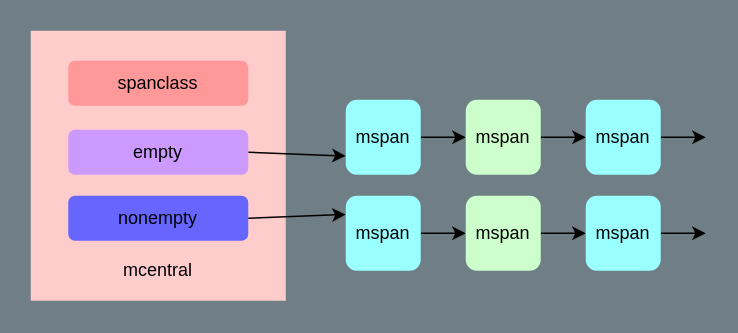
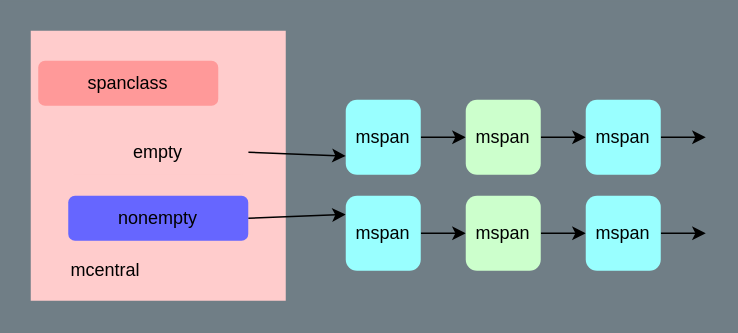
- <mxCell id="10" value="spanclass" style="rounded=1;whiteSpace=wrap;html=1;shadow=0;strokeColor=none;fillColor=#FF9999;" vertex="1" parent="1"><mxGeometry x="45" y="40" width="120" height="30" as="geometry" /></mxCell>
+ <mxCell id="10" value="spanclass" style="rounded=1;whiteSpace=wrap;html=1;shadow=0;strokeColor=none;fillColor=#FF9999;" vertex="1" parent="1"><mxGeometry x="25" y="40" width="120" height="30" as="geometry" /></mxCell>
- <mxCell id="12" value="empty" style="rounded=1;whiteSpace=wrap;html=1;shadow=0;strokeColor=none;fillColor=#CC99FF;" vertex="1" parent="1"><mxGeometry x="45" y="86" width="120" height="30" as="geometry" /></mxCell>
+ <mxCell id="12" value="empty" style="rounded=1;whiteSpace=wrap;html=1;shadow=0;strokeColor=none;fillColor=#ffcccc;" vertex="1" parent="1"><mxGeometry x="45" y="86" width="120" height="30" as="geometry" /></mxCell>
- <mxCell id="3" value="mcentral" style="text;html=1;strokeColor=none;fillColor=none;align=center;verticalAlign=middle;whiteSpace=wrap;rounded=0;shadow=0;" vertex="1" parent="1"><mxGeometry x="85" y="170" width="40" height="20" as="geometry" /></mxCell>
+ <mxCell id="3" value="mcentral" style="text;html=1;strokeColor=none;fillColor=none;align=center;verticalAlign=middle;whiteSpace=wrap;rounded=0;shadow=0;" vertex="1" parent="1"><mxGeometry x="50" y="170" width="40" height="20" as="geometry" /></mxCell>
